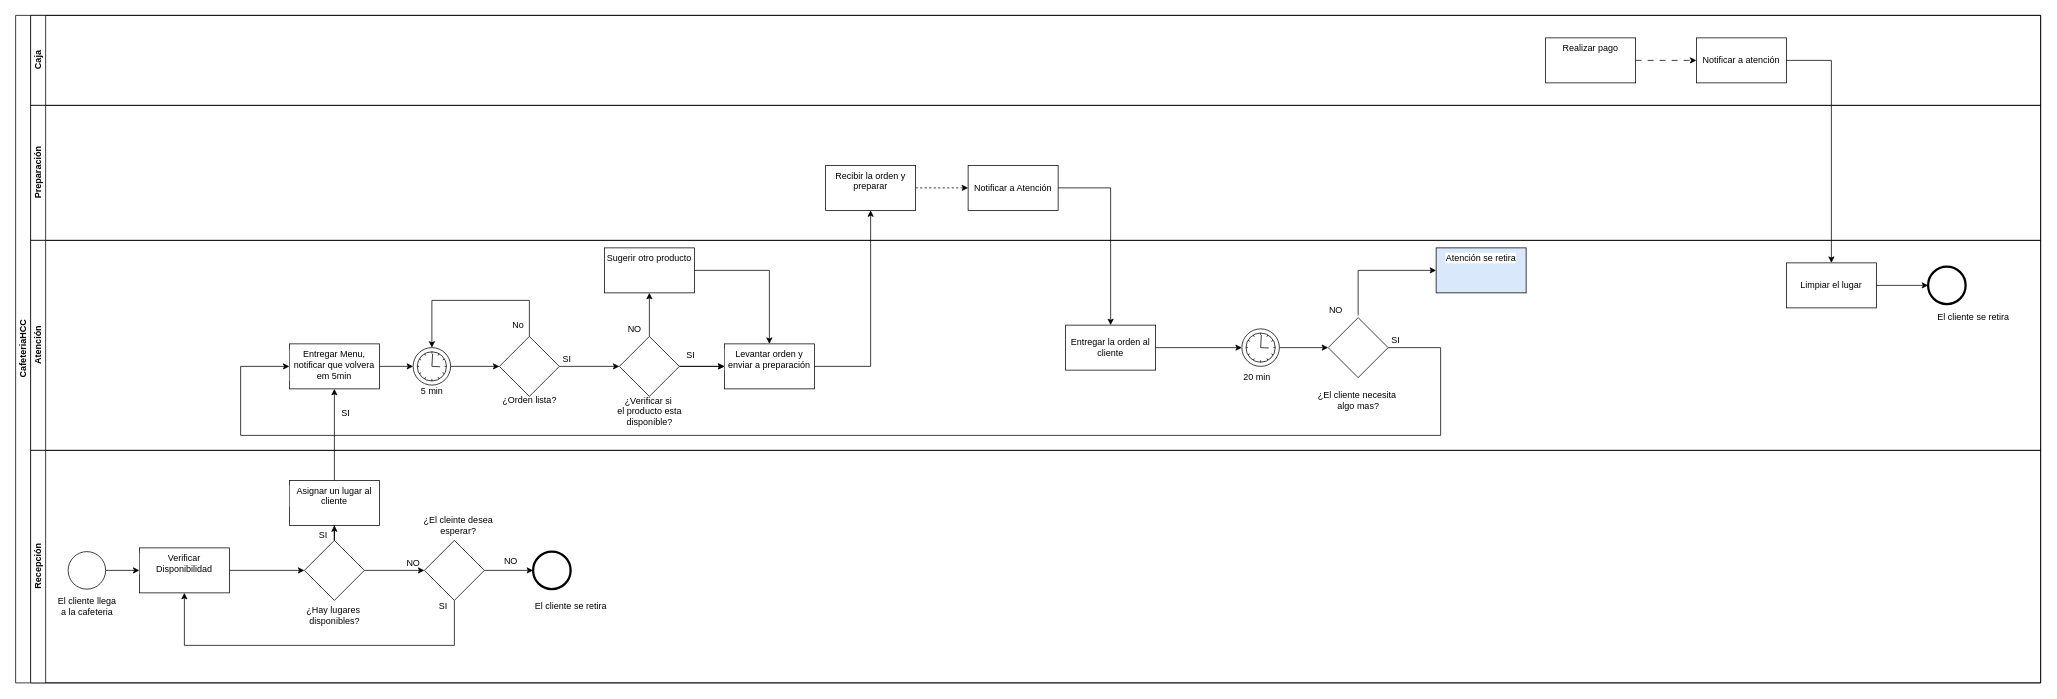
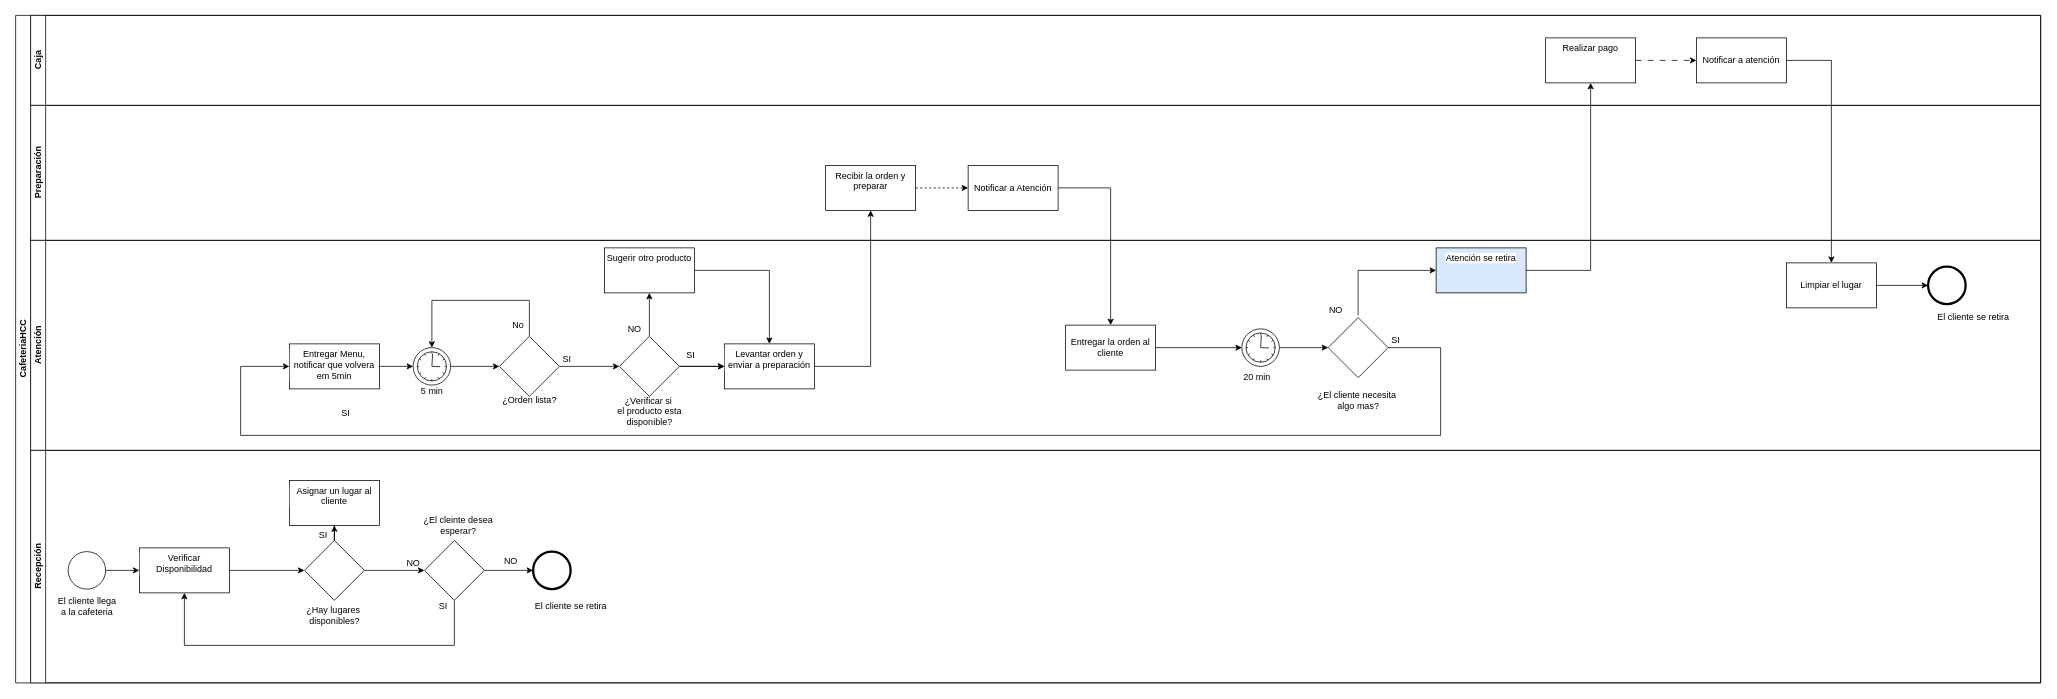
+ <mxCell id="68" value="" style="edgeStyle=orthogonalEdgeStyle;rounded=0;orthogonalLoop=1;jettySize=auto;html=1;" edge="1" parent="2" source="39" target="4"><mxGeometry relative="1" as="geometry" /></mxCell>
- <mxCell id="65" value="" style="edgeStyle=orthogonalEdgeStyle;rounded=0;orthogonalLoop=1;jettySize=auto;html=1;" edge="1" parent="2" source="61" target="12"><mxGeometry relative="1" as="geometry" /></mxCell>
